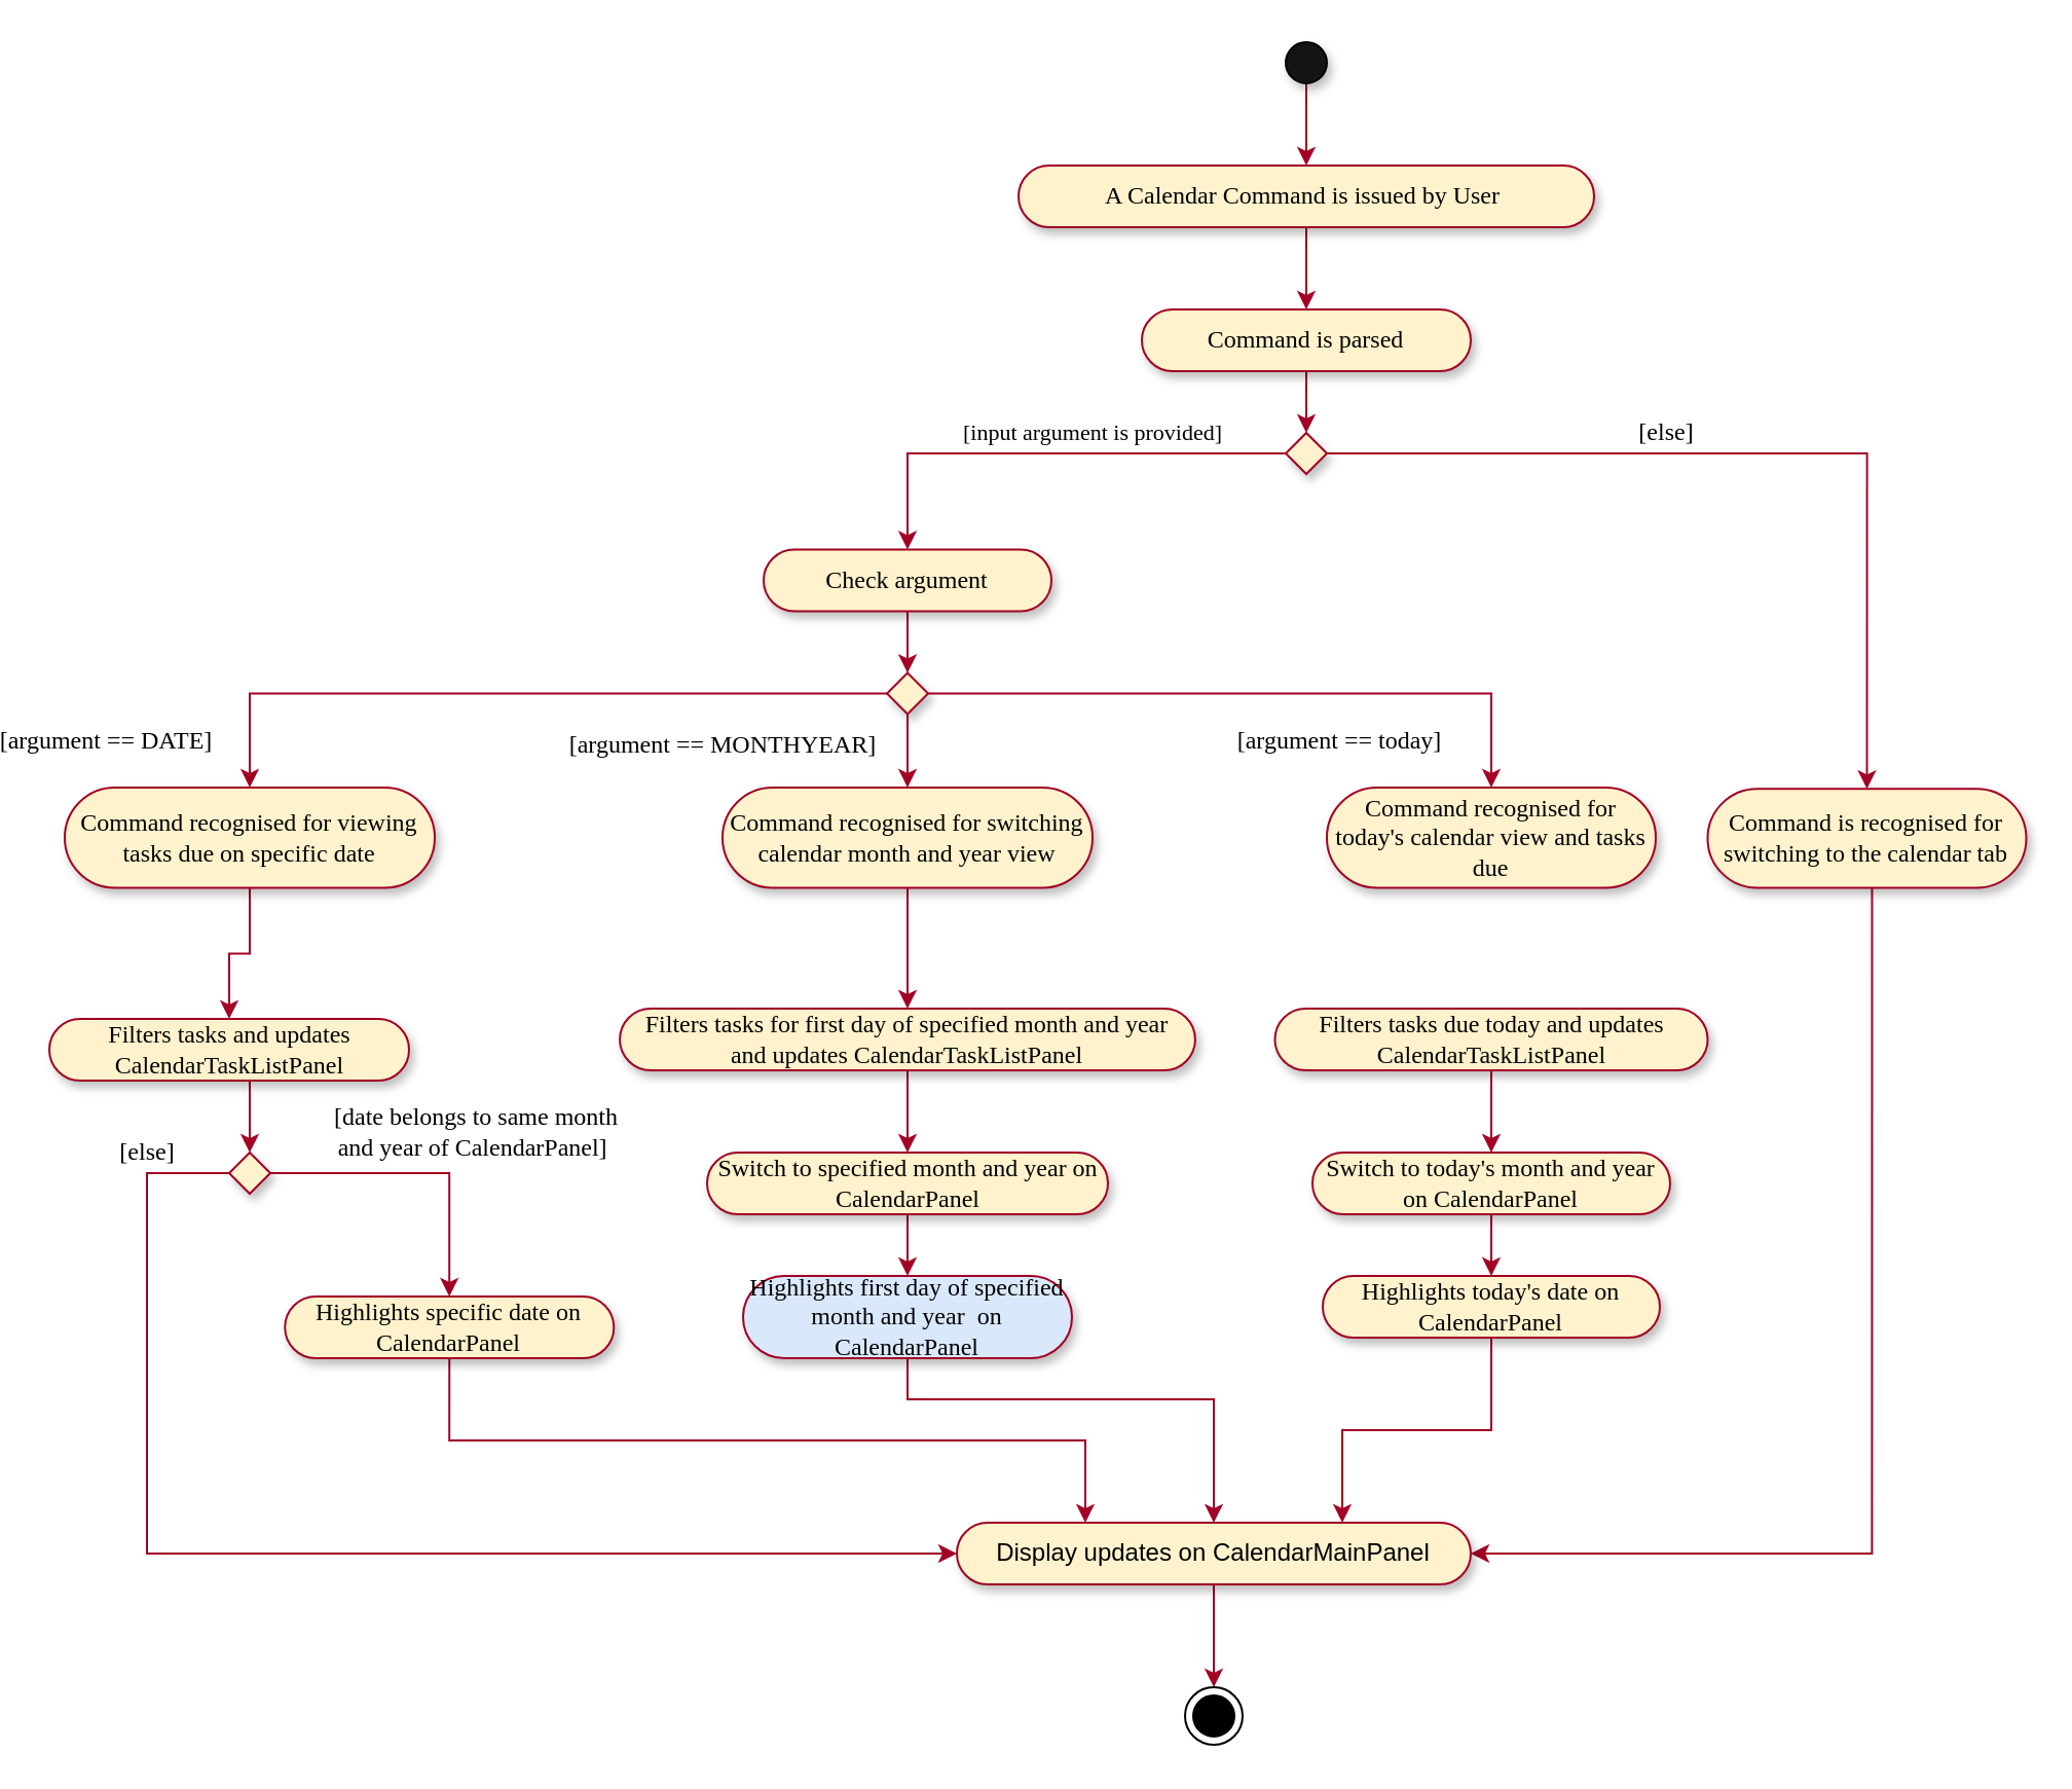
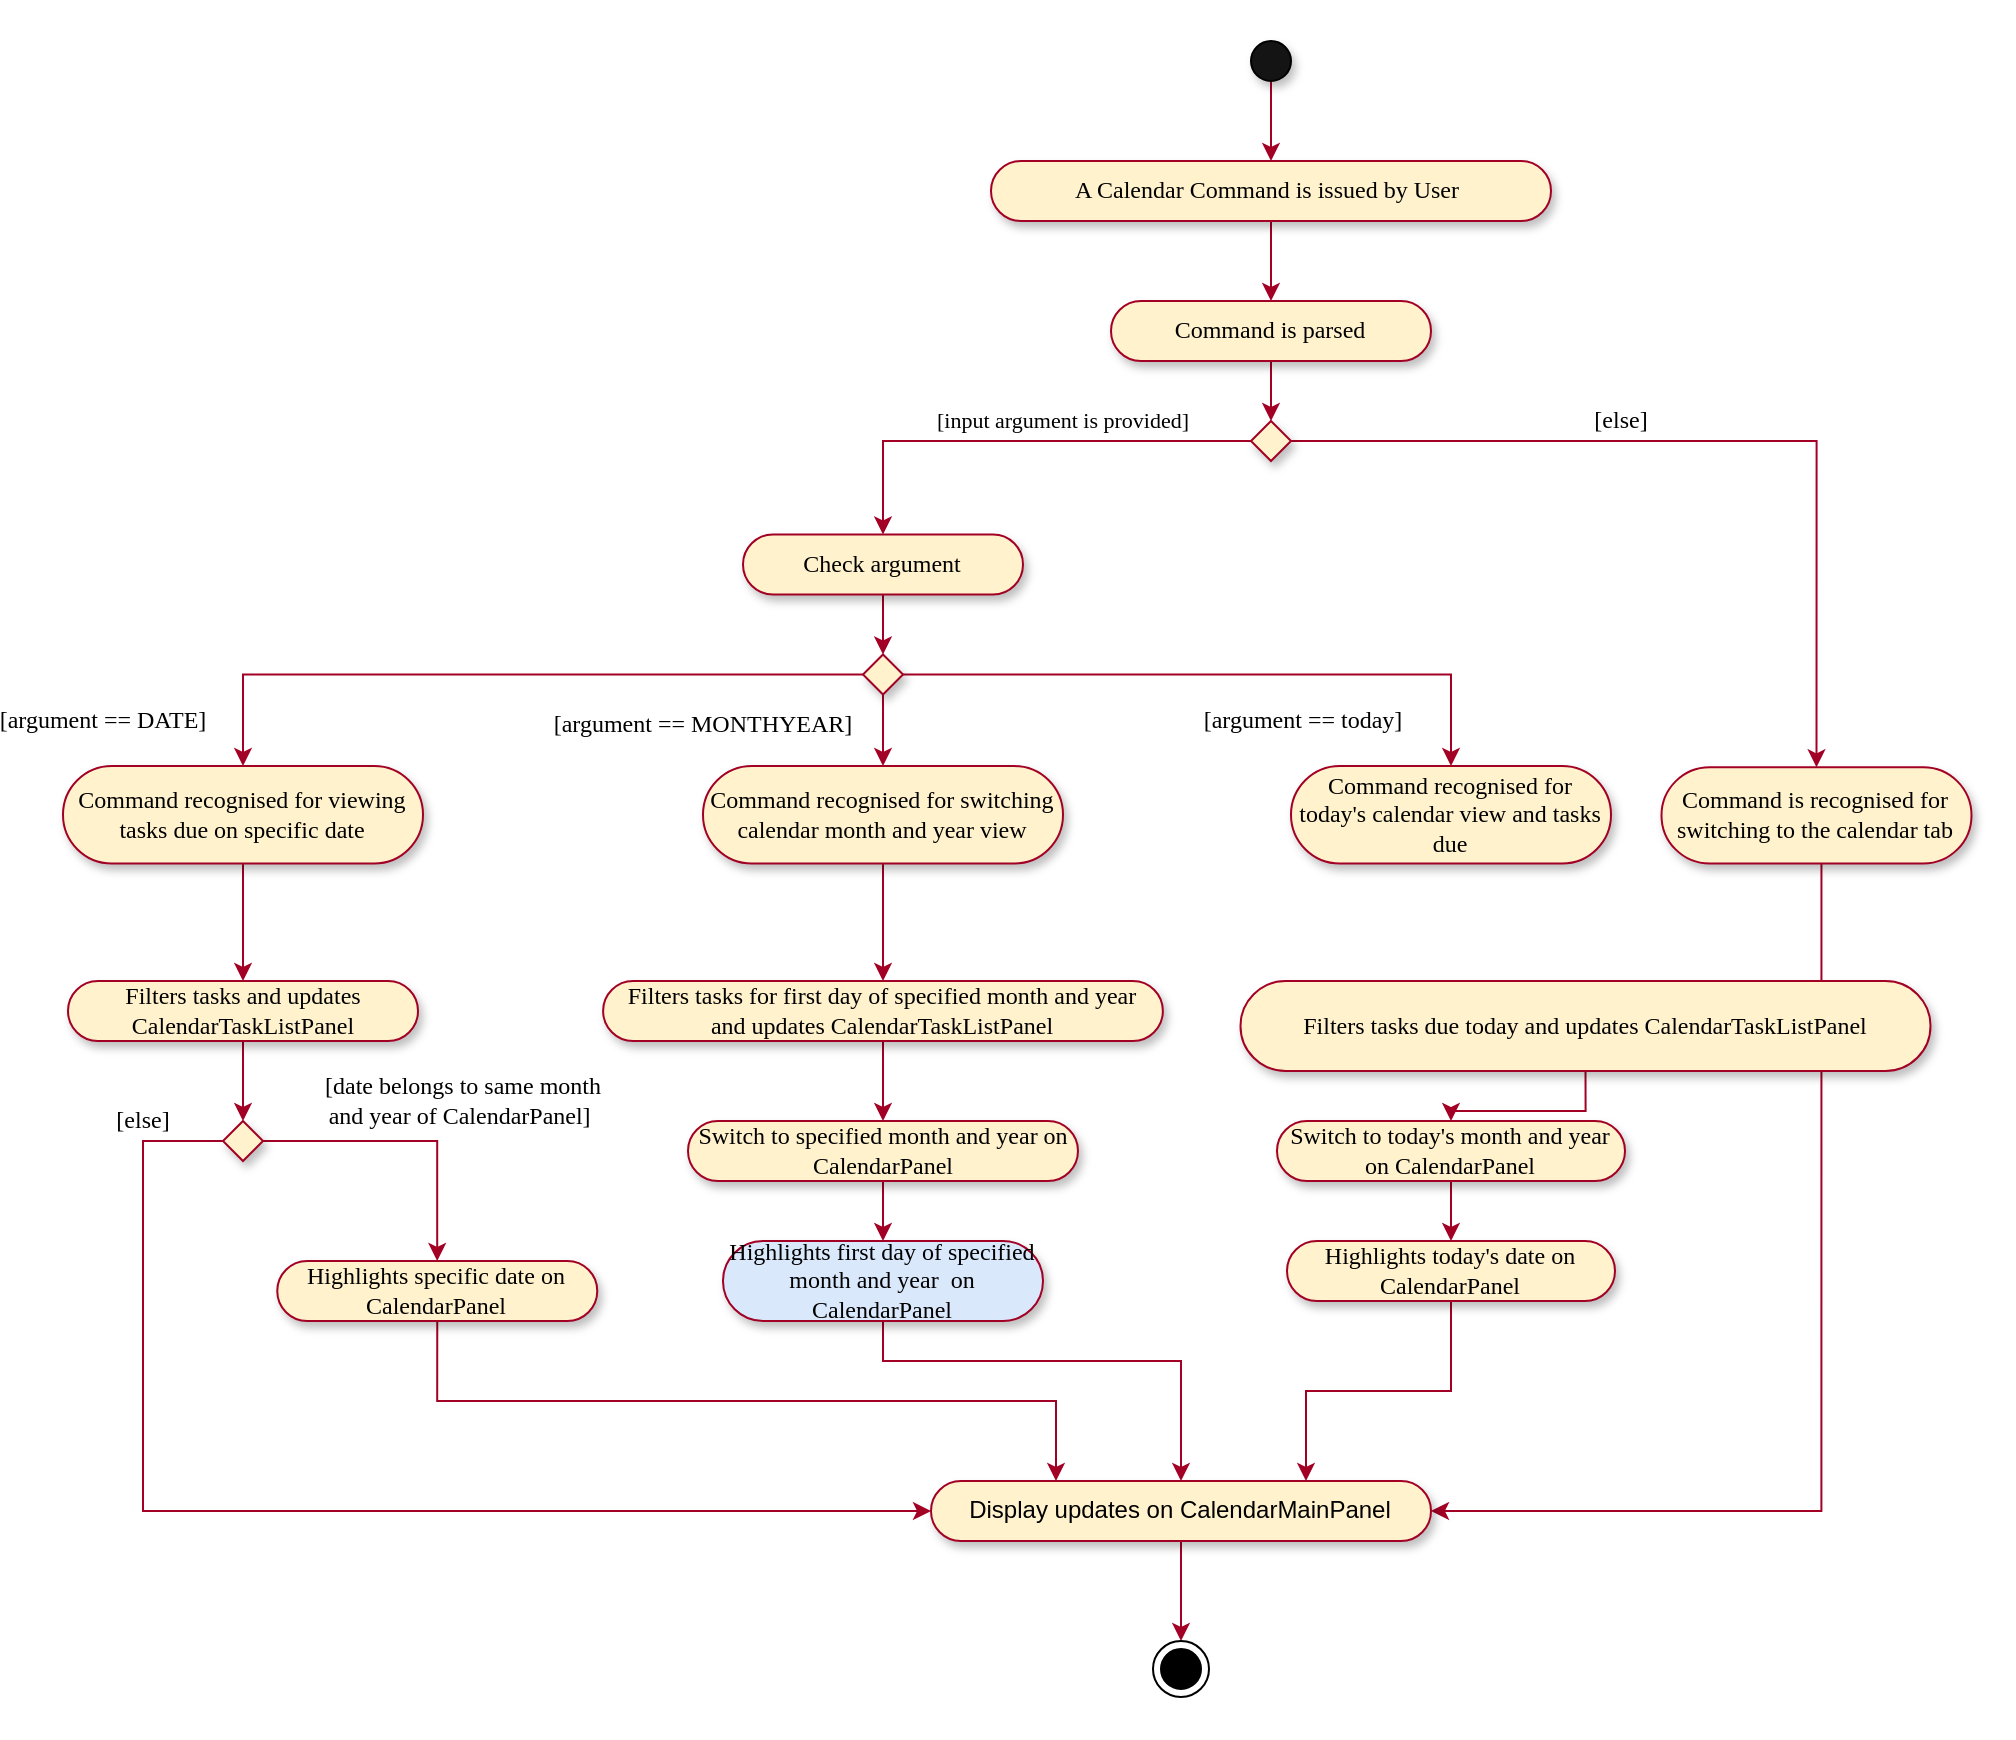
- <mxCell id="36" value="Filters tasks due today and updates CalendarTaskListPanel" style="whiteSpace=wrap;html=1;rounded=1;arcSize=50;align=center;verticalAlign=middle;strokeWidth=1;autosize=1;spacing=4;treeFolding=1;treeMoving=1;newEdgeStyle={&quot;edgeStyle&quot;:&quot;entityRelationEdgeStyle&quot;,&quot;startArrow&quot;:&quot;none&quot;,&quot;endArrow&quot;:&quot;none&quot;,&quot;segment&quot;:10,&quot;curved&quot;:1};shadow=1;fillColor=#fff2cc;strokeColor=#A20025;fontFamily=Verdana;" parent="1" vertex="1"><mxGeometry x="608.75" y="490" width="210.5" height="30" as="geometry" /></mxCell>
+ <mxCell id="36" value="Filters tasks due today and updates CalendarTaskListPanel" style="whiteSpace=wrap;html=1;rounded=1;arcSize=50;align=center;verticalAlign=middle;strokeWidth=1;autosize=1;spacing=4;treeFolding=1;treeMoving=1;newEdgeStyle={&quot;edgeStyle&quot;:&quot;entityRelationEdgeStyle&quot;,&quot;startArrow&quot;:&quot;none&quot;,&quot;endArrow&quot;:&quot;none&quot;,&quot;segment&quot;:10,&quot;curved&quot;:1};shadow=1;fillColor=#fff2cc;strokeColor=#A20025;fontFamily=Verdana;" parent="1" vertex="1"><mxGeometry x="608.75" y="490" width="345" height="45" as="geometry" /></mxCell>
- <mxCell id="26" value="Filters tasks and updates CalendarTaskListPanel" style="whiteSpace=wrap;html=1;rounded=1;arcSize=50;align=center;verticalAlign=middle;strokeWidth=1;autosize=1;spacing=4;treeFolding=1;treeMoving=1;newEdgeStyle={&quot;edgeStyle&quot;:&quot;entityRelationEdgeStyle&quot;,&quot;startArrow&quot;:&quot;none&quot;,&quot;endArrow&quot;:&quot;none&quot;,&quot;segment&quot;:10,&quot;curved&quot;:1};shadow=1;fillColor=#fff2cc;strokeColor=#A20025;fontFamily=Verdana;" parent="1" vertex="1"><mxGeometry x="12.5" y="495" width="175" height="30" as="geometry" /></mxCell>
+ <mxCell id="26" value="Filters tasks and updates CalendarTaskListPanel" style="whiteSpace=wrap;html=1;rounded=1;arcSize=50;align=center;verticalAlign=middle;strokeWidth=1;autosize=1;spacing=4;treeFolding=1;treeMoving=1;newEdgeStyle={&quot;edgeStyle&quot;:&quot;entityRelationEdgeStyle&quot;,&quot;startArrow&quot;:&quot;none&quot;,&quot;endArrow&quot;:&quot;none&quot;,&quot;segment&quot;:10,&quot;curved&quot;:1};shadow=1;fillColor=#fff2cc;strokeColor=#A20025;fontFamily=Verdana;" parent="1" vertex="1"><mxGeometry x="22.5" y="490" width="175" height="30" as="geometry" /></mxCell>
